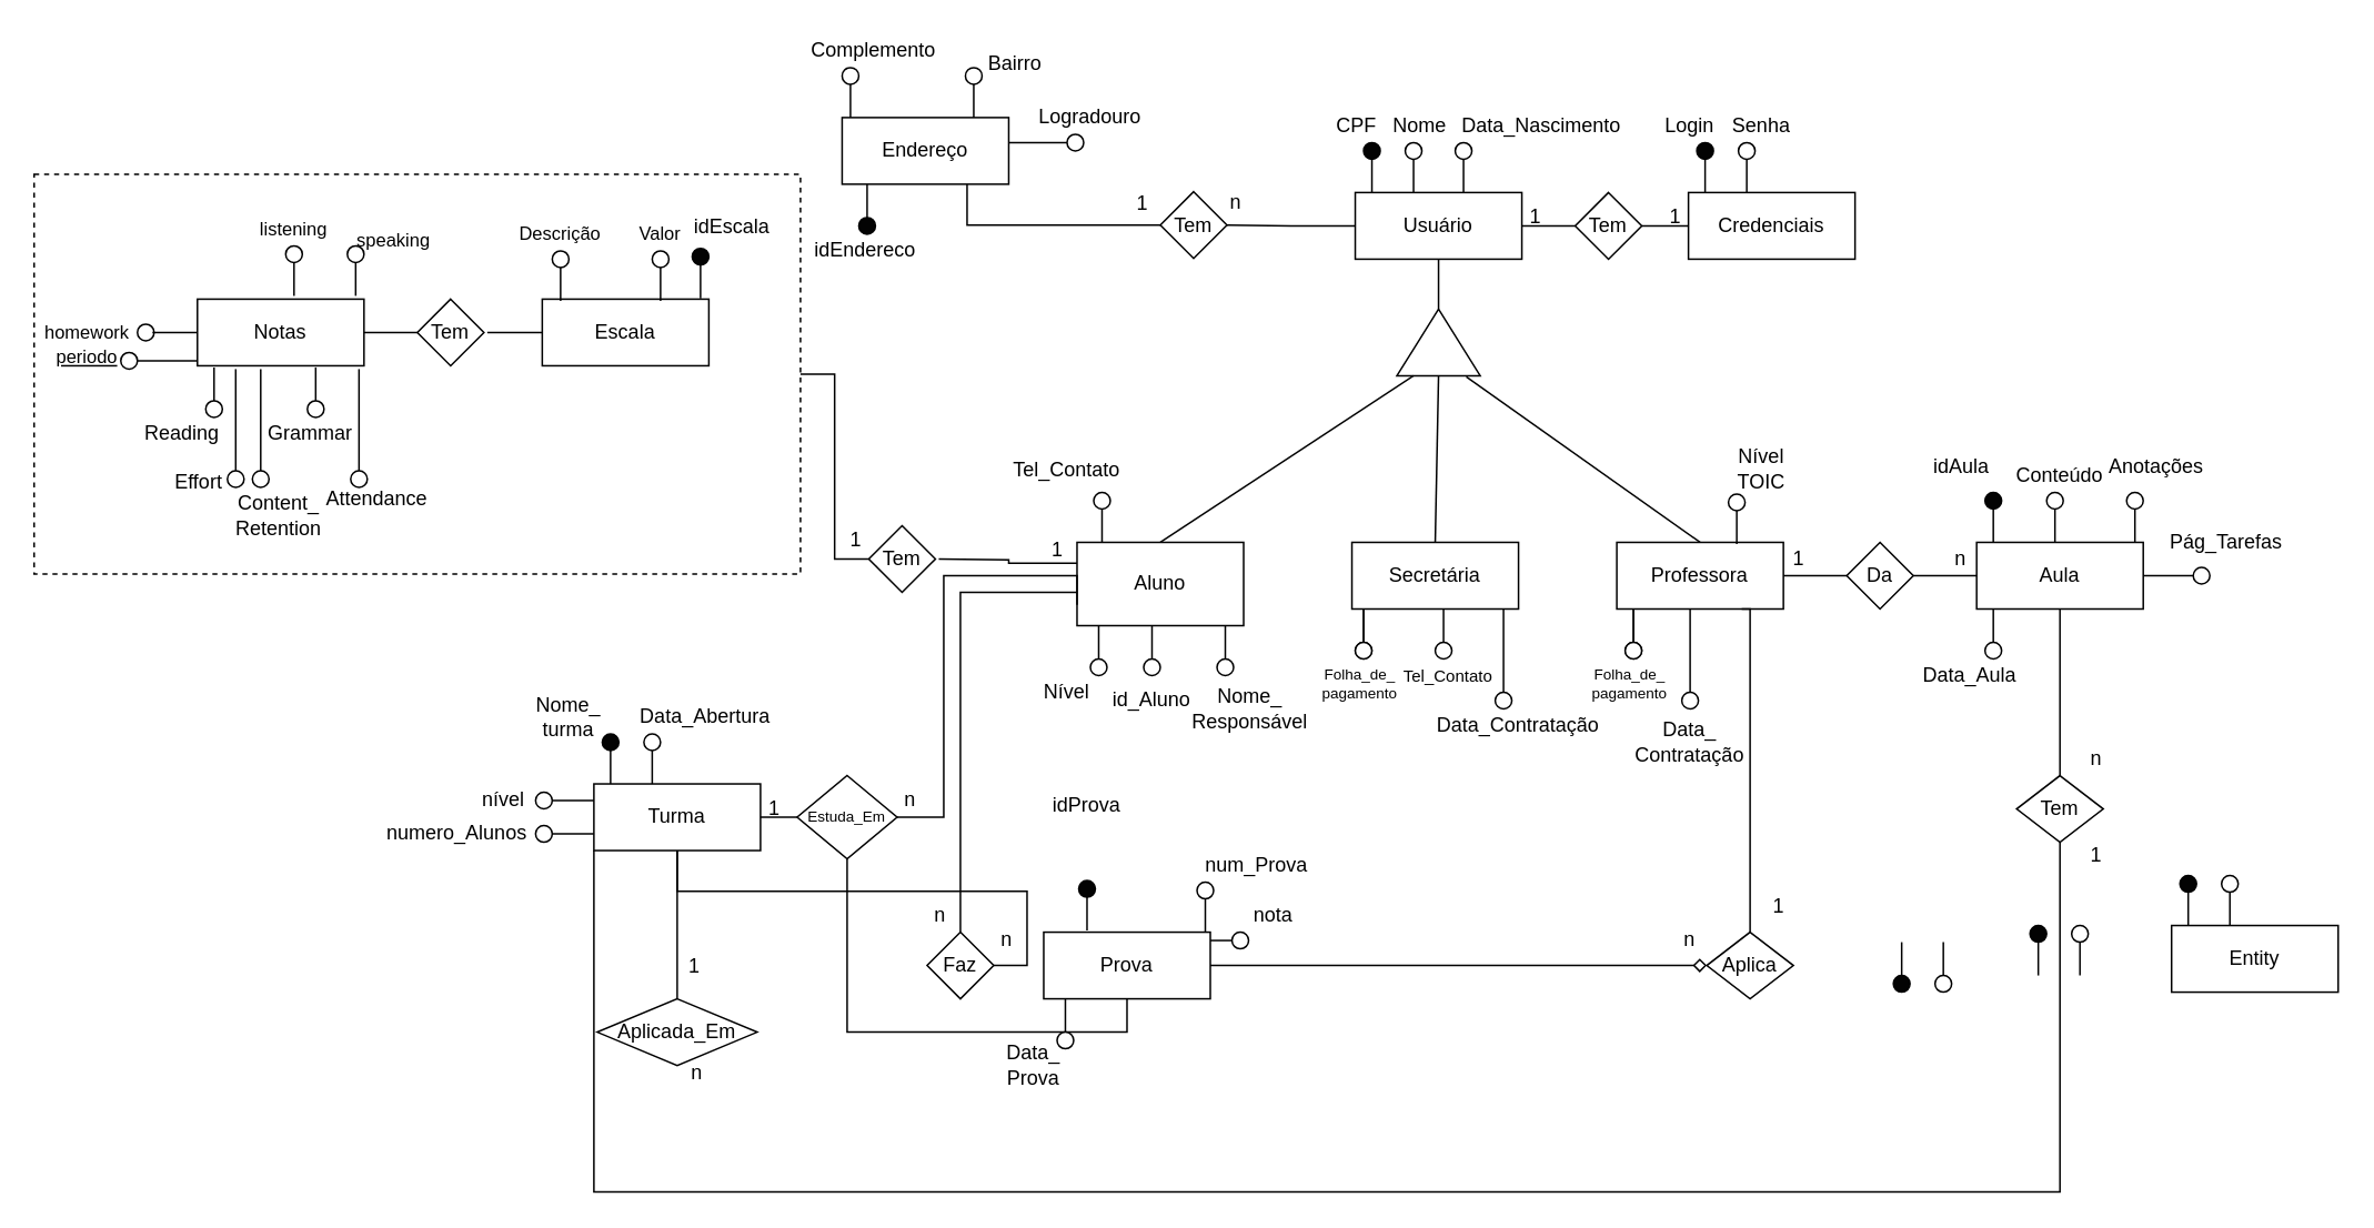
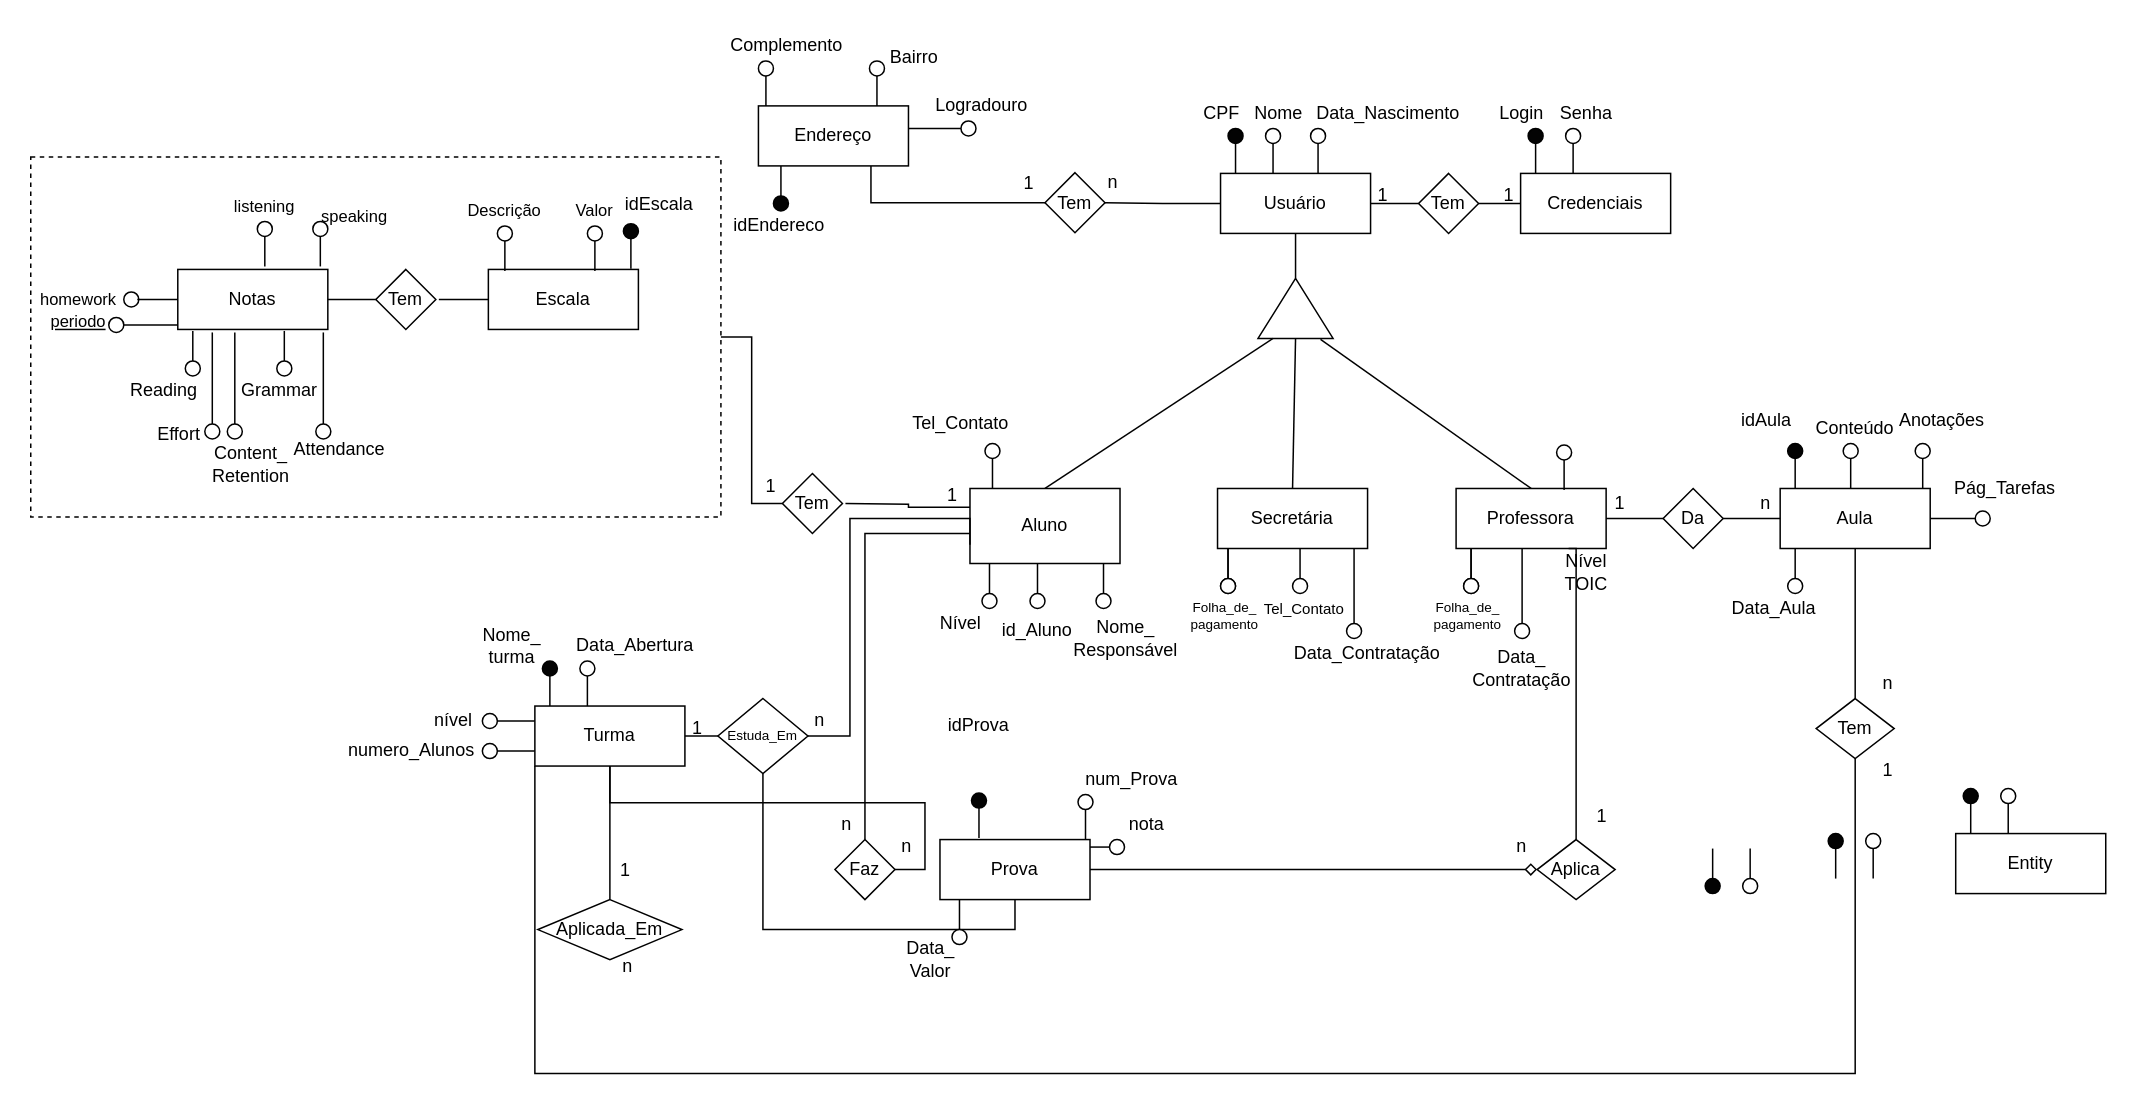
- <mxCell id="213" value="Nível TOIC" style="text;html=1;strokeColor=none;fillColor=none;align=center;verticalAlign=middle;whiteSpace=wrap;rounded=0;" vertex="1" parent="1"><mxGeometry x="1043" y="271" width="28" height="20" as="geometry" /></mxCell>
+ <mxCell id="213" value="Nível TOIC" style="text;html=1;strokeColor=none;fillColor=none;align=center;verticalAlign=middle;whiteSpace=wrap;rounded=0;" vertex="1" parent="1"><mxGeometry x="1043" y="371" width="28" height="20" as="geometry" /></mxCell>
- <mxCell id="124" value="Data_&lt;br&gt;Prova" style="text;html=1;strokeColor=none;fillColor=none;align=center;verticalAlign=middle;whiteSpace=wrap;rounded=0;" parent="1" vertex="1"><mxGeometry x="606" y="629" width="28" height="20" as="geometry" /></mxCell>
+ <mxCell id="124" value="Data_&lt;br&gt;Valor" style="text;html=1;strokeColor=none;fillColor=none;align=center;verticalAlign=middle;whiteSpace=wrap;rounded=0;" parent="1" vertex="1"><mxGeometry x="606" y="629" width="28" height="20" as="geometry" /></mxCell>
